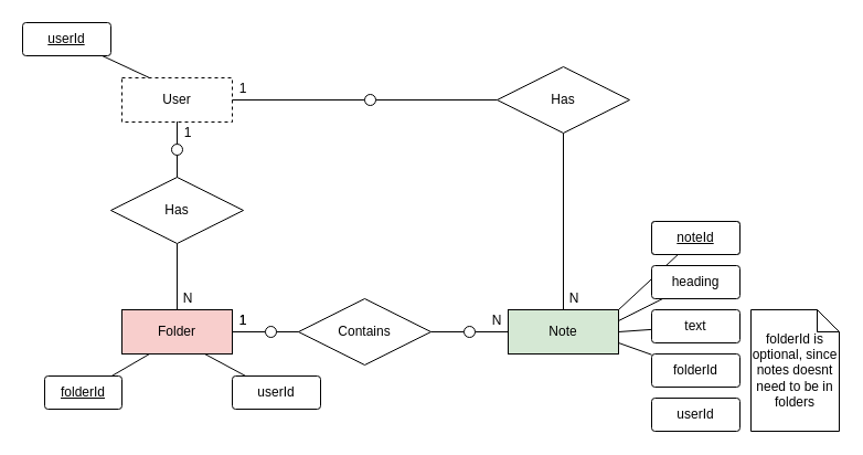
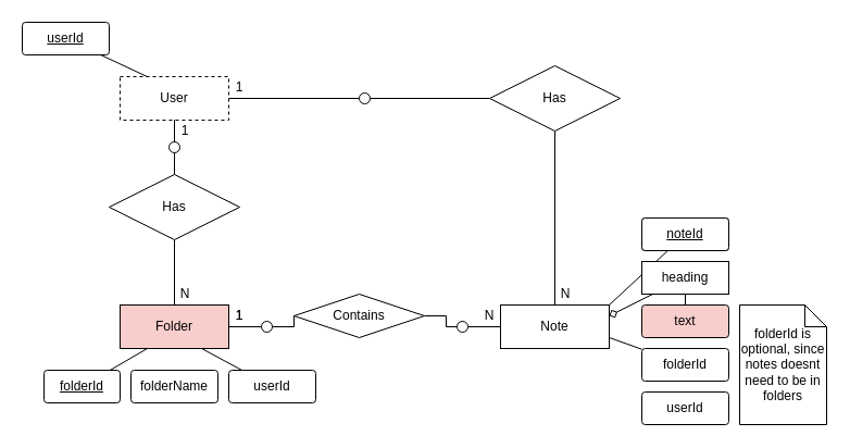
- <mxCell id="18" value="heading" style="rounded=1;arcSize=10;whiteSpace=wrap;html=1;align=center;" parent="1" vertex="1"><mxGeometry x="590" y="240" width="80" height="30" as="geometry" /></mxCell>
+ <mxCell id="18" value="heading" style="arcSize=10;whiteSpace=wrap;html=1;align=center;rounded=0;" parent="1" vertex="1"><mxGeometry x="590" y="240" width="80" height="30" as="geometry" /></mxCell>
- <mxCell id="17" style="rounded=0;orthogonalLoop=1;jettySize=auto;html=1;entryX=1;entryY=0.25;entryDx=0;entryDy=0;endArrow=none;endFill=0;" parent="1" source="18" target="4" edge="1"><mxGeometry relative="1" as="geometry" /></mxCell>
+ <mxCell id="17" style="rounded=0;orthogonalLoop=1;jettySize=auto;html=1;entryX=1;entryY=0.25;entryDx=0;entryDy=0;endArrow=diamond;endFill=0;" parent="1" source="18" target="4" edge="1"><mxGeometry relative="1" as="geometry" /></mxCell>
- <mxCell id="20" value="text" style="rounded=1;arcSize=10;whiteSpace=wrap;html=1;align=center;" parent="1" vertex="1"><mxGeometry x="590" y="280" width="80" height="30" as="geometry" /></mxCell>
+ <mxCell id="20" value="text" style="rounded=1;arcSize=10;whiteSpace=wrap;html=1;align=center;fillColor=#f8cecc;" parent="1" vertex="1"><mxGeometry x="590" y="280" width="80" height="30" as="geometry" /></mxCell>
- <mxCell id="19" style="rounded=0;orthogonalLoop=1;jettySize=auto;html=1;entryX=1;entryY=0.5;entryDx=0;entryDy=0;endArrow=none;endFill=0;" parent="1" source="20" target="4" edge="1"><mxGeometry relative="1" as="geometry" /></mxCell>
+ <mxCell id="19" style="rounded=0;orthogonalLoop=1;jettySize=auto;html=1;endArrow=none;endFill=0;" parent="1" source="20" target="18" edge="1"><mxGeometry relative="1" as="geometry" /></mxCell>
- <mxCell id="7" value="Contains" style="shape=rhombus;perimeter=rhombusPerimeter;whiteSpace=wrap;html=1;align=center;" parent="1" vertex="1"><mxGeometry x="270" y="270" width="120" height="60" as="geometry" /></mxCell>
+ <mxCell id="7" value="Contains" style="shape=rhombus;perimeter=rhombusPerimeter;whiteSpace=wrap;html=1;align=center;" parent="1" vertex="1"><mxGeometry x="270" y="270" width="120" height="40" as="geometry" /></mxCell>
- <mxCell id="4" value="Note" style="whiteSpace=wrap;html=1;align=center;fillColor=#d5e8d4;" parent="1" vertex="1"><mxGeometry x="460" y="280" width="100" height="40" as="geometry" /></mxCell>
+ <mxCell id="4" value="Note" style="whiteSpace=wrap;html=1;align=center;" parent="1" vertex="1"><mxGeometry x="460" y="280" width="100" height="40" as="geometry" /></mxCell>
+ <mxCell id="14" value="folderName" style="rounded=1;arcSize=10;whiteSpace=wrap;html=1;align=center;" parent="1" vertex="1"><mxGeometry x="120" y="340" width="80" height="30" as="geometry" /></mxCell>
